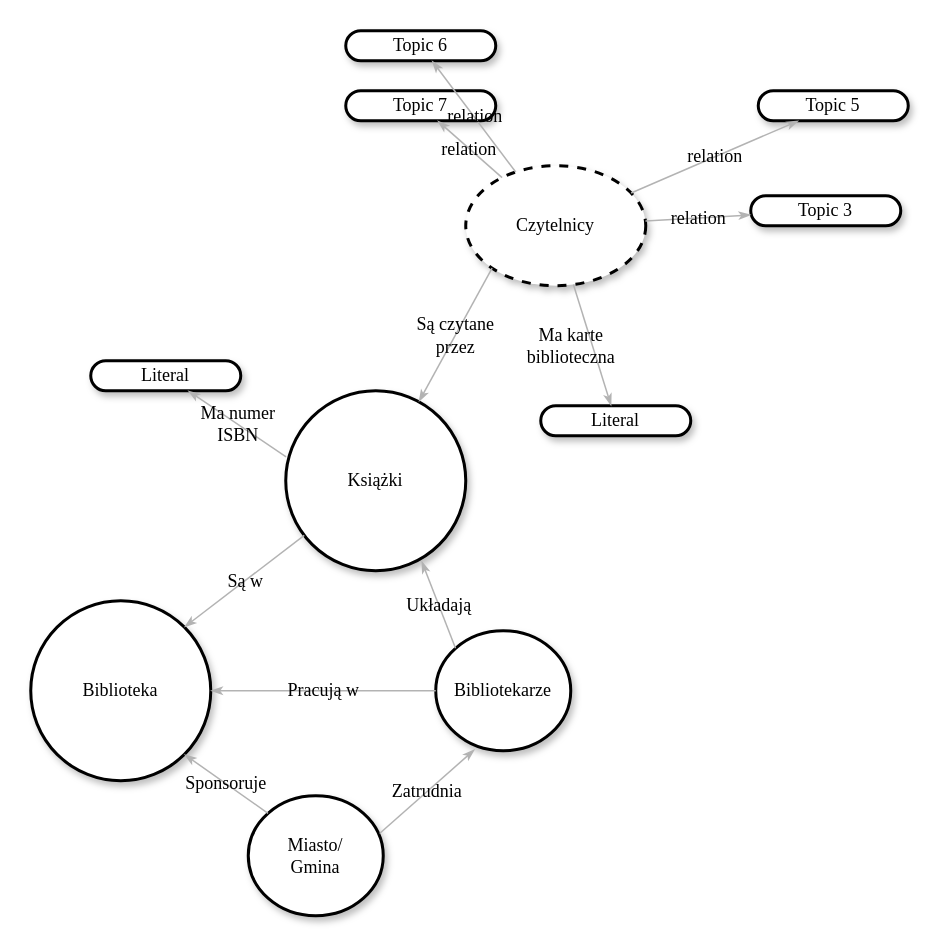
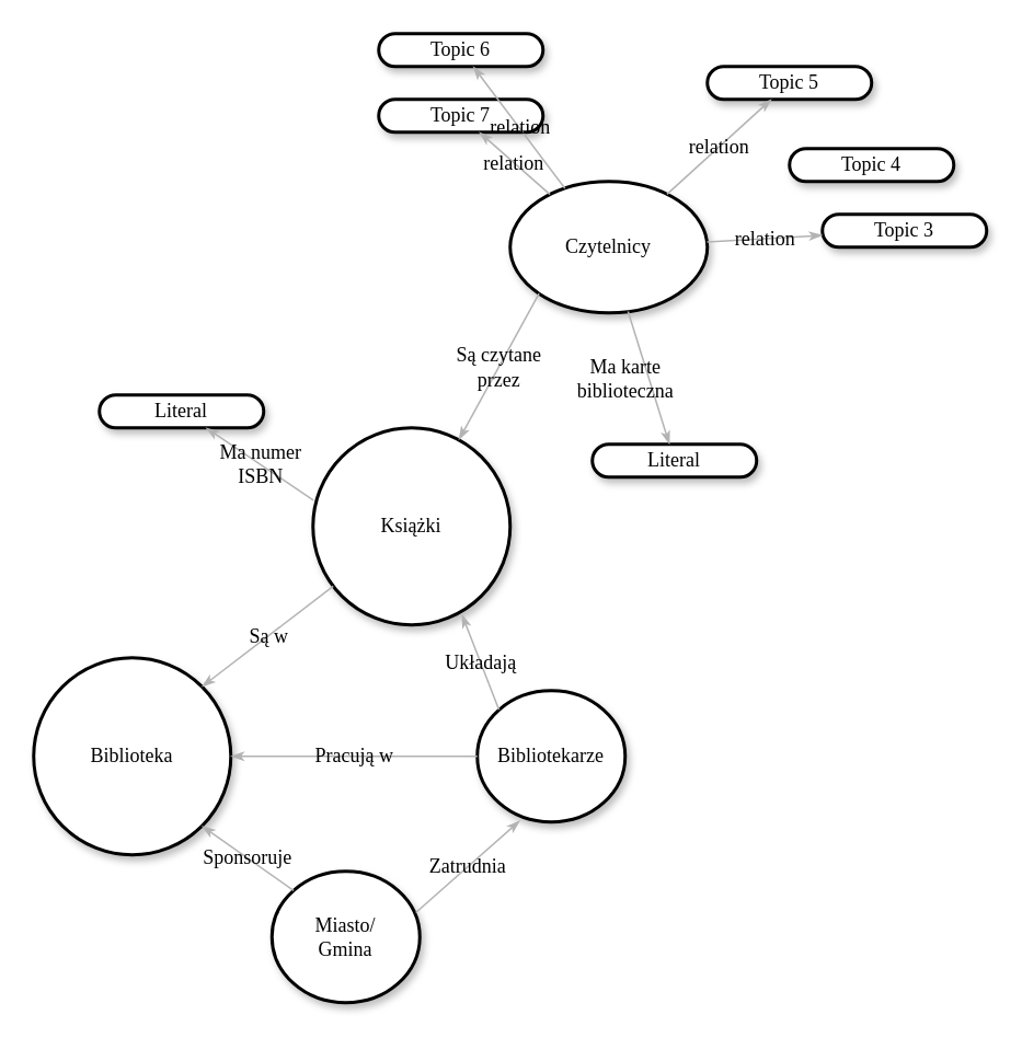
- <mxCell id="8" value="&lt;span&gt;Topic 5&lt;/span&gt;" style="whiteSpace=wrap;html=1;rounded=1;shadow=1;comic=0;labelBackgroundColor=none;strokeWidth=2;fontFamily=Verdana;fontSize=12;align=center;arcSize=50;" parent="1" vertex="1"><mxGeometry x="505" y="60" width="100" height="20" as="geometry" /></mxCell>
+ <mxCell id="8" value="&lt;span&gt;Topic 5&lt;/span&gt;" style="whiteSpace=wrap;html=1;rounded=1;shadow=1;comic=0;labelBackgroundColor=none;strokeWidth=2;fontFamily=Verdana;fontSize=12;align=center;arcSize=50;" parent="1" vertex="1"><mxGeometry x="430" y="40" width="100" height="20" as="geometry" /></mxCell>
+ <mxCell id="9" value="&lt;span&gt;Topic 4&lt;/span&gt;" style="whiteSpace=wrap;html=1;rounded=1;shadow=1;comic=0;labelBackgroundColor=none;strokeWidth=2;fontFamily=Verdana;fontSize=12;align=center;arcSize=50;" parent="1" vertex="1"><mxGeometry x="480" y="90" width="100" height="20" as="geometry" /></mxCell>
- <mxCell id="2" value="Czytelnicy" style="ellipse;whiteSpace=wrap;html=1;rounded=1;shadow=1;comic=0;labelBackgroundColor=none;strokeWidth=2;fontFamily=Verdana;fontSize=12;align=center;dashed=1;" parent="1" vertex="1"><mxGeometry x="310" y="110" width="120" height="80" as="geometry" /></mxCell>
+ <mxCell id="2" value="Czytelnicy" style="ellipse;whiteSpace=wrap;html=1;rounded=1;shadow=1;comic=0;labelBackgroundColor=none;strokeWidth=2;fontFamily=Verdana;fontSize=12;align=center;" parent="1" vertex="1"><mxGeometry x="310" y="110" width="120" height="80" as="geometry" /></mxCell>
